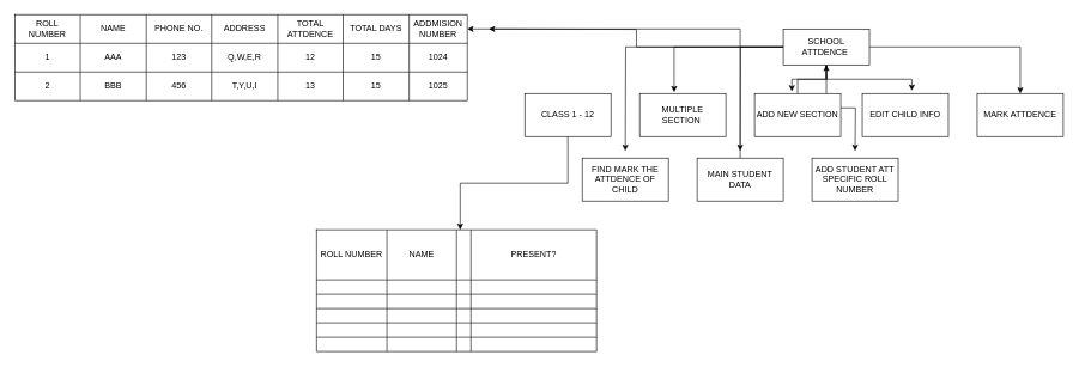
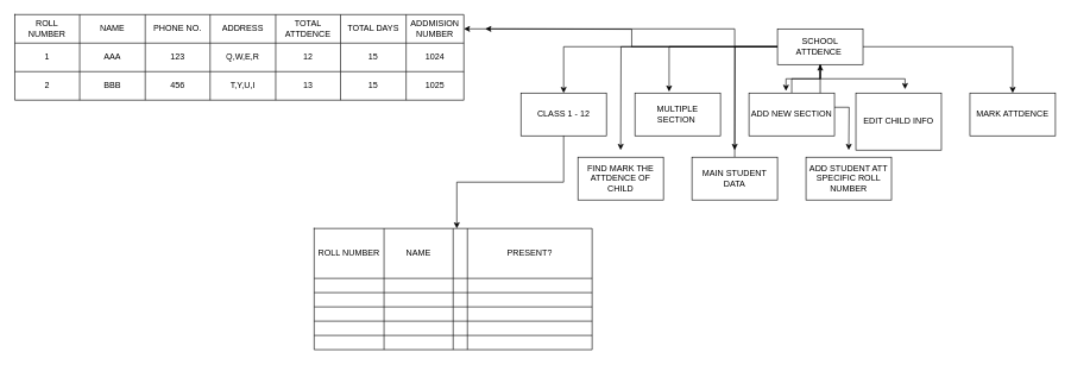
+ <mxCell id="2" style="edgeStyle=orthogonalEdgeStyle;rounded=0;orthogonalLoop=1;jettySize=auto;html=1;entryX=0.5;entryY=0;entryDx=0;entryDy=0;" edge="1" parent="1" source="9" target="10"><mxGeometry relative="1" as="geometry" /></mxCell>
- <mxCell id="14" value="EDIT CHILD INFO" style="rounded=0;whiteSpace=wrap;html=1;" vertex="1" parent="1"><mxGeometry x="1200" y="130" width="120" height="60" as="geometry" /></mxCell>
+ <mxCell id="14" value="EDIT CHILD INFO" style="rounded=0;whiteSpace=wrap;html=1;" vertex="1" parent="1"><mxGeometry x="1200" y="130" width="120" height="80" as="geometry" /></mxCell>
